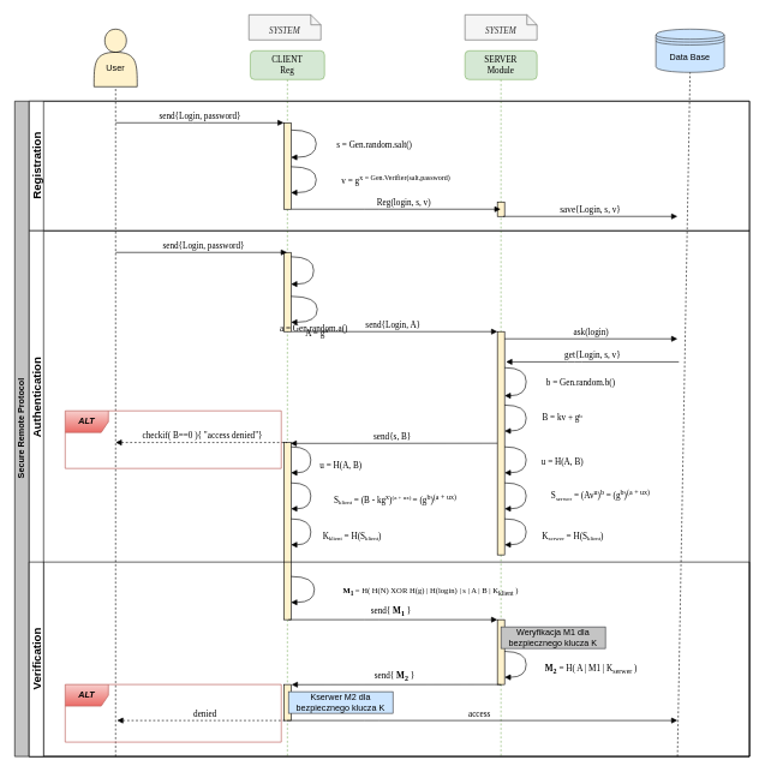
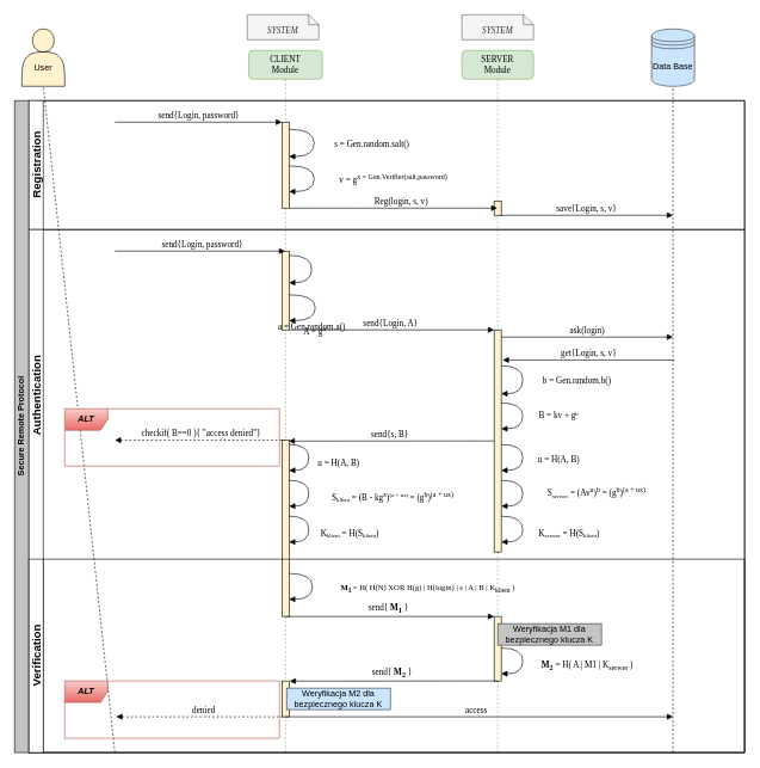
- <mxCell id="27" value="Data Base" style="shape=datastore;whiteSpace=wrap;html=1;fillColor=#cce5ff;strokeColor=#36393d;" parent="1" vertex="1"><mxGeometry x="910" y="40" width="95" height="60" as="geometry" /></mxCell>
+ <mxCell id="27" value="Data Base" style="shape=datastore;whiteSpace=wrap;html=1;fillColor=#cce5ff;strokeColor=#36393d;" parent="1" vertex="1"><mxGeometry x="910" y="40" width="60" height="80" as="geometry" /></mxCell>
- <mxCell id="28" value="&lt;br&gt;&lt;br&gt;User" style="shape=actor;whiteSpace=wrap;html=1;fillColor=#fff2cc;strokeColor=#000000;" parent="1" vertex="1"><mxGeometry x="130" y="40" width="60" height="80" as="geometry" /></mxCell>
+ <mxCell id="28" value="&lt;br&gt;&lt;br&gt;User" style="shape=actor;whiteSpace=wrap;html=1;fillColor=#fff2cc;strokeColor=#000000;" parent="1" vertex="1"><mxGeometry x="30" y="40" width="60" height="80" as="geometry" /></mxCell>
- <mxCell id="10" value="CLIENT&lt;br&gt;Reg" style="shape=umlLifeline;perimeter=lifelinePerimeter;whiteSpace=wrap;html=1;container=1;collapsible=0;recursiveResize=0;outlineConnect=0;rounded=1;shadow=0;comic=0;labelBackgroundColor=none;strokeWidth=1;fontFamily=Verdana;fontSize=12;align=center;fillColor=#d5e8d4;strokeColor=#82b366;" parent="1" vertex="1"><mxGeometry x="347" y="70" width="103" height="980" as="geometry" /></mxCell>
+ <mxCell id="10" value="CLIENT&lt;br&gt;Module" style="shape=umlLifeline;perimeter=lifelinePerimeter;whiteSpace=wrap;html=1;container=1;collapsible=0;recursiveResize=0;outlineConnect=0;rounded=1;shadow=0;comic=0;labelBackgroundColor=none;strokeWidth=1;fontFamily=Verdana;fontSize=12;align=center;fillColor=#d5e8d4;strokeColor=#82b366;" parent="1" vertex="1"><mxGeometry x="347" y="70" width="103" height="980" as="geometry" /></mxCell>
- <mxCell id="47" value="Kserwer M2 dla bezpiecznego klucza K" style="rounded=0;whiteSpace=wrap;html=1;fillColor=#cce5ff;strokeColor=#36393d;" vertex="1" parent="40"><mxGeometry x="360" y="180" width="145" height="30" as="geometry" /></mxCell>
+ <mxCell id="47" value="Weryfikacja M2 dla bezpiecznego klucza K" style="rounded=0;whiteSpace=wrap;html=1;fillColor=#cce5ff;strokeColor=#36393d;" vertex="1" parent="40"><mxGeometry x="360" y="180" width="145" height="30" as="geometry" /></mxCell>
